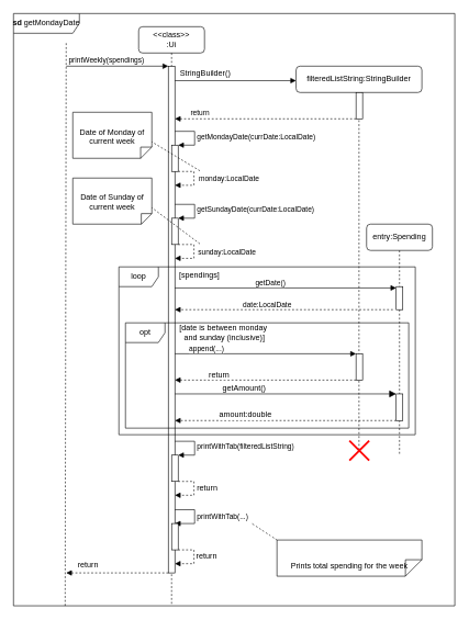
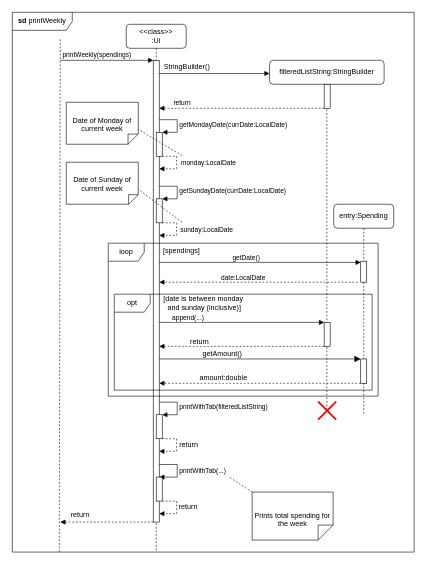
- <mxCell id="47" value="&lt;b&gt;sd&lt;/b&gt;&amp;nbsp;getMondayDate" style="shape=umlFrame;whiteSpace=wrap;html=1;pointerEvents=0;width=100;height=30;" parent="1" vertex="1"><mxGeometry x="20" width="670" height="900" as="geometry" y="20" /></mxCell>
+ <mxCell id="47" value="&lt;b&gt;sd&lt;/b&gt;&amp;nbsp;printWeekly" style="shape=umlFrame;whiteSpace=wrap;html=1;pointerEvents=0;width=100;height=30;" parent="1" vertex="1"><mxGeometry x="20" width="670" height="900" as="geometry" y="20" /></mxCell>
- <mxCell id="56" value="Prints total spending for the week" style="shape=note2;boundedLbl=1;whiteSpace=wrap;html=1;size=25;verticalAlign=top;align=center;flipV=1;" parent="1" vertex="1"><mxGeometry x="420" y="820" width="220" height="55" as="geometry" /></mxCell>
+ <mxCell id="56" value="Prints total spending for the week" style="shape=note2;boundedLbl=1;whiteSpace=wrap;html=1;size=25;verticalAlign=top;align=center;flipV=1;" parent="1" vertex="1"><mxGeometry x="420" y="820" width="135" height="80" as="geometry" /></mxCell>
